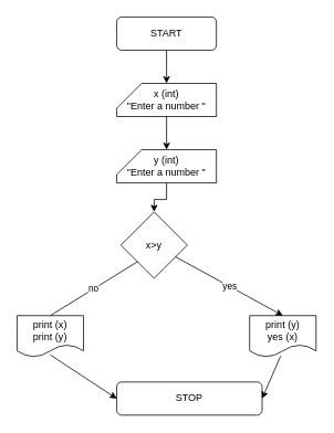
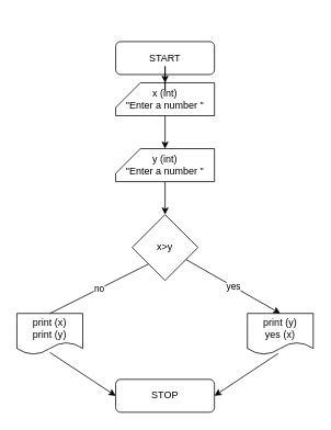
- <mxCell id="2" value="START" style="rounded=1;whiteSpace=wrap;html=1;" vertex="1" parent="1"><mxGeometry x="140" y="20" width="120" height="40" as="geometry" /></mxCell>
+ <mxCell id="2" value="START" style="rounded=1;whiteSpace=wrap;html=1;" vertex="1" parent="1"><mxGeometry x="140" y="50" width="120" height="40" as="geometry" /></mxCell>
- <mxCell id="6" value="x&amp;gt;y" style="rhombus;whiteSpace=wrap;html=1;" vertex="1" parent="1"><mxGeometry x="145" y="255" width="80" height="80" as="geometry" /></mxCell>
+ <mxCell id="6" value="x&amp;gt;y" style="rhombus;whiteSpace=wrap;html=1;" vertex="1" parent="1"><mxGeometry x="160" y="260" width="80" height="80" as="geometry" /></mxCell>
- <mxCell id="11" value="STOP" style="rounded=1;whiteSpace=wrap;html=1;" vertex="1" parent="1"><mxGeometry x="140" y="460" width="175" height="40" as="geometry" /></mxCell>
+ <mxCell id="11" value="STOP" style="rounded=1;whiteSpace=wrap;html=1;" vertex="1" parent="1"><mxGeometry x="140" y="460" width="120" height="40" as="geometry" /></mxCell>
